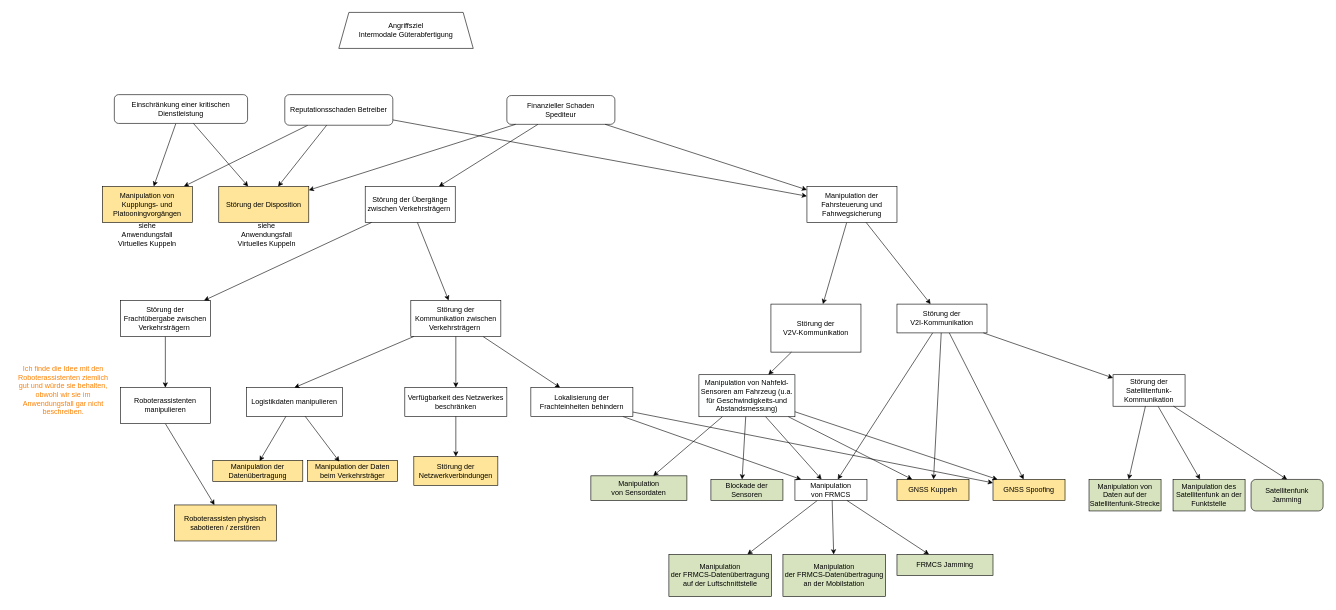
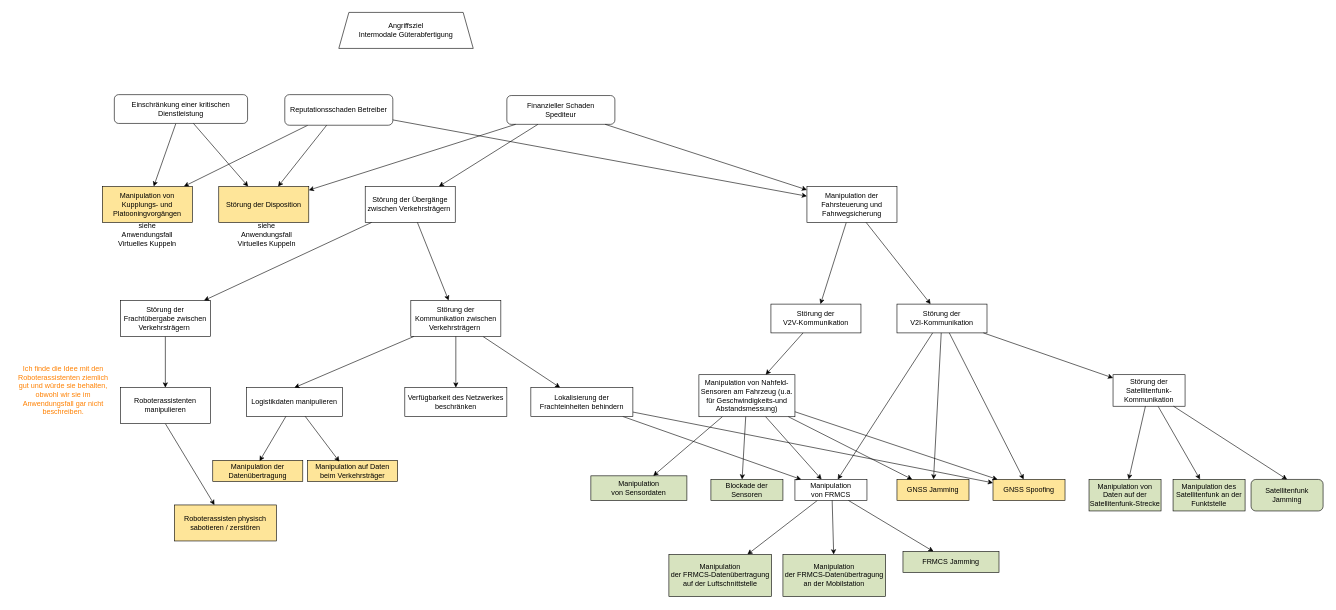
- <mxCell id="35" value="Störung der&#10;V2V-Kommunikation" style="verticalAlign=middle;align=center;fillColor=#FFFFFF;gradientColor=none;labelBackgroundColor=none;rounded=0;whiteSpace=wrap;" parent="1" vertex="1"><mxGeometry x="1284" y="506" width="150" height="80" as="geometry" /></mxCell>
+ <mxCell id="35" value="Störung der&#10;V2V-Kommunikation" style="verticalAlign=middle;align=center;fillColor=#FFFFFF;gradientColor=none;labelBackgroundColor=none;rounded=0;whiteSpace=wrap;" parent="1" vertex="1"><mxGeometry x="1284" y="506" width="150" height="48" as="geometry" /></mxCell>
- <mxCell id="63" value="" style="endArrow=classic;" parent="1" source="60" target="62" edge="1"><mxGeometry width="50" height="50" relative="1" as="geometry"><mxPoint x="1054" y="633.16" as="sourcePoint" /><mxPoint x="1104" y="583.16" as="targetPoint" /></mxGeometry></mxCell>
- <mxCell id="68" value="Manipulation der Daten beim Verkehrsträger" style="verticalAlign=middle;align=center;fillColor=#fee599;gradientColor=none;labelBackgroundColor=none;rounded=0;whiteSpace=wrap;" parent="1" vertex="1"><mxGeometry x="512" y="766.5" width="150" height="35" as="geometry" /></mxCell>
+ <mxCell id="68" value="Manipulation auf Daten beim Verkehrsträger" style="verticalAlign=middle;align=center;fillColor=#fee599;gradientColor=none;labelBackgroundColor=none;rounded=0;whiteSpace=wrap;" parent="1" vertex="1"><mxGeometry x="512" y="766.5" width="150" height="35" as="geometry" /></mxCell>
- <mxCell id="62" value="Störung der&#10;Netzwerkverbindungen" style="verticalAlign=middle;align=center;gradientColor=none;labelBackgroundColor=none;rounded=0;whiteSpace=wrap;fillColor=#FEE599;" parent="1" vertex="1"><mxGeometry x="689" y="760" width="140" height="48" as="geometry" /></mxCell>
- <mxCell id="37" value="GNSS Kuppeln" style="verticalAlign=middle;align=center;fillColor=#fee599;gradientColor=none;labelBackgroundColor=none;rounded=0;whiteSpace=wrap;" parent="1" vertex="1"><mxGeometry x="1494" y="798.16" width="120" height="35" as="geometry" /></mxCell>
+ <mxCell id="37" value="GNSS Jamming" style="verticalAlign=middle;align=center;fillColor=#fee599;gradientColor=none;labelBackgroundColor=none;rounded=0;whiteSpace=wrap;" parent="1" vertex="1"><mxGeometry x="1494" y="798.16" width="120" height="35" as="geometry" /></mxCell>
- <mxCell id="49" value="FRMCS Jamming" style="verticalAlign=middle;align=center;gradientColor=none;labelBackgroundColor=none;rounded=0;whiteSpace=wrap;fillColor=#D7E3BF;" parent="1" vertex="1"><mxGeometry x="1494" y="923.16" width="160" height="35" as="geometry" /></mxCell>
+ <mxCell id="49" value="FRMCS Jamming" style="verticalAlign=middle;align=center;gradientColor=none;labelBackgroundColor=none;rounded=0;whiteSpace=wrap;fillColor=#D7E3BF;" parent="1" vertex="1"><mxGeometry x="1504" y="918.16" width="160" height="35" as="geometry" /></mxCell>
